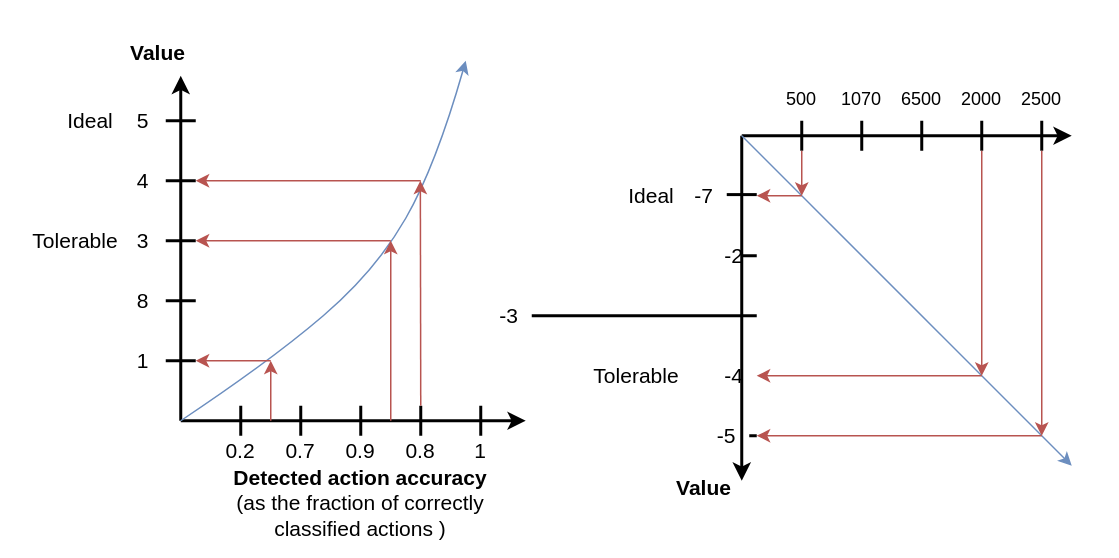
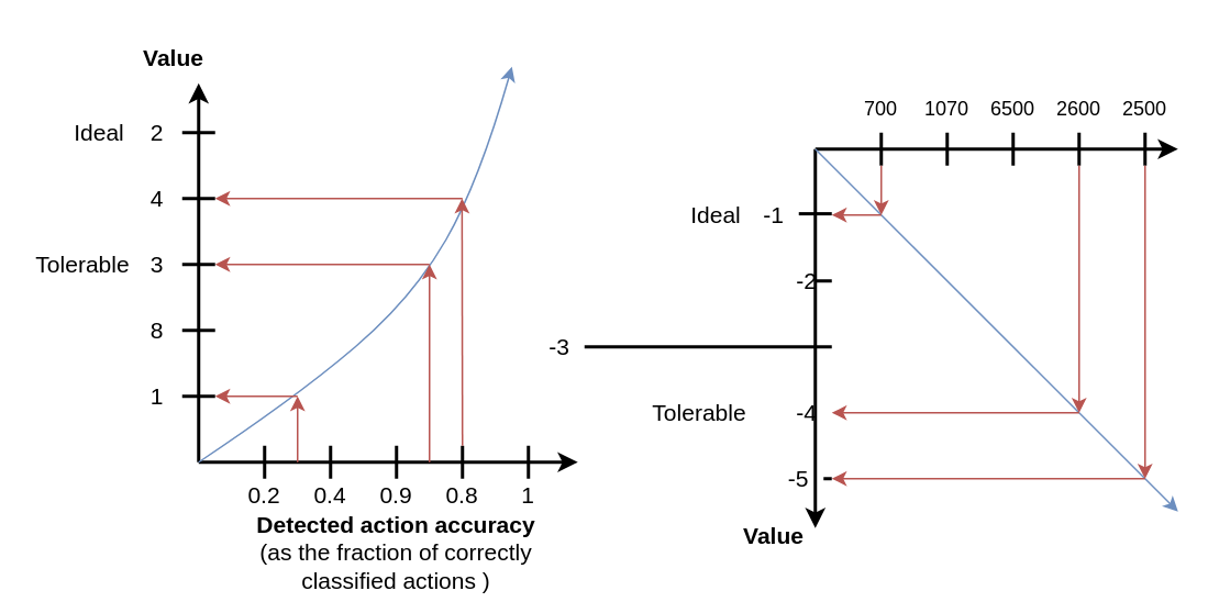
- <mxCell id="57" value="&lt;font style=&quot;font-size: 12px&quot;&gt;500&lt;/font&gt;" style="text;html=1;strokeColor=none;fillColor=none;align=center;verticalAlign=middle;whiteSpace=wrap;rounded=0;fontSize=14;fontColor=#000000;" vertex="1" parent="1"><mxGeometry x="504" y="50" width="60" height="30" as="geometry" /></mxCell>
+ <mxCell id="57" value="&lt;font style=&quot;font-size: 12px&quot;&gt;700&lt;/font&gt;" style="text;html=1;strokeColor=none;fillColor=none;align=center;verticalAlign=middle;whiteSpace=wrap;rounded=0;fontSize=14;fontColor=#000000;" vertex="1" parent="1"><mxGeometry x="504" y="50" width="60" height="30" as="geometry" /></mxCell>
- <mxCell id="56" value="&lt;font style=&quot;font-size: 12px&quot;&gt;2000&lt;/font&gt;" style="text;html=1;strokeColor=none;fillColor=none;align=center;verticalAlign=middle;whiteSpace=wrap;rounded=0;fontSize=14;fontColor=#000000;" vertex="1" parent="1"><mxGeometry x="624" y="50" width="60" height="30" as="geometry" /></mxCell>
+ <mxCell id="56" value="&lt;font style=&quot;font-size: 12px&quot;&gt;2600&lt;/font&gt;" style="text;html=1;strokeColor=none;fillColor=none;align=center;verticalAlign=middle;whiteSpace=wrap;rounded=0;fontSize=14;fontColor=#000000;" vertex="1" parent="1"><mxGeometry x="624" y="50" width="60" height="30" as="geometry" /></mxCell>
- <mxCell id="23" value="&lt;font color=&quot;#000000&quot;&gt;5&lt;/font&gt;" style="text;html=1;strokeColor=none;fillColor=none;align=center;verticalAlign=middle;whiteSpace=wrap;rounded=0;fontSize=14;fontColor=#000066;" vertex="1" parent="1"><mxGeometry x="80" y="70" width="30" height="20" as="geometry" /></mxCell>
+ <mxCell id="23" value="&lt;font color=&quot;#000000&quot;&gt;2&lt;/font&gt;" style="text;html=1;strokeColor=none;fillColor=none;align=center;verticalAlign=middle;whiteSpace=wrap;rounded=0;fontSize=14;fontColor=#000066;" vertex="1" parent="1"><mxGeometry x="80" y="70" width="30" height="20" as="geometry" /></mxCell>
- <mxCell id="51" value="&lt;font color=&quot;#000000&quot;&gt;-7&lt;/font&gt;" style="text;html=1;strokeColor=none;fillColor=none;align=center;verticalAlign=middle;whiteSpace=wrap;rounded=0;fontSize=14;fontColor=#000066;" vertex="1" parent="1"><mxGeometry x="454" y="120" width="30" height="20" as="geometry" /></mxCell>
+ <mxCell id="51" value="&lt;font color=&quot;#000000&quot;&gt;-1&lt;/font&gt;" style="text;html=1;strokeColor=none;fillColor=none;align=center;verticalAlign=middle;whiteSpace=wrap;rounded=0;fontSize=14;fontColor=#000066;" vertex="1" parent="1"><mxGeometry x="454" y="120" width="30" height="20" as="geometry" /></mxCell>
- <mxCell id="14" value="&lt;font color=&quot;#000000&quot;&gt;0.7&lt;/font&gt;" style="text;html=1;strokeColor=none;fillColor=none;align=center;verticalAlign=middle;whiteSpace=wrap;rounded=0;fontSize=14;fontColor=#000066;" vertex="1" parent="1"><mxGeometry x="180" y="290" width="40" height="20" as="geometry" /></mxCell>
+ <mxCell id="14" value="&lt;font color=&quot;#000000&quot;&gt;0.4&lt;/font&gt;" style="text;html=1;strokeColor=none;fillColor=none;align=center;verticalAlign=middle;whiteSpace=wrap;rounded=0;fontSize=14;fontColor=#000066;" vertex="1" parent="1"><mxGeometry x="180" y="290" width="40" height="20" as="geometry" /></mxCell>
